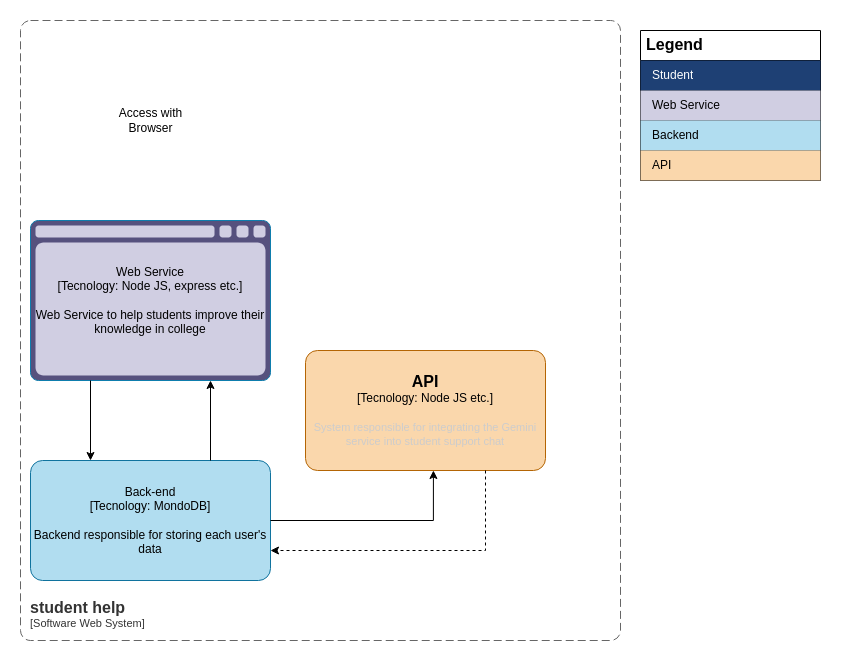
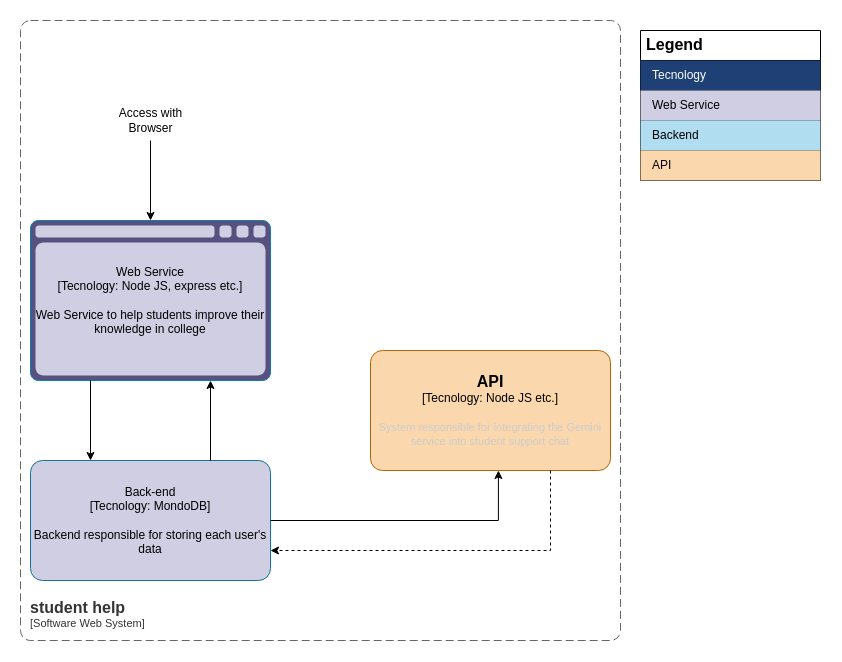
- <mxCell id="4" value="Student" style="shape=partialRectangle;html=1;whiteSpace=wrap;connectable=0;strokeColor=inherit;overflow=hidden;fillColor=#1E4074;top=0;left=0;bottom=0;right=0;pointerEvents=1;fontSize=12;align=left;fontColor=#FFFFFF;gradientColor=none;spacingLeft=10;spacingRight=4;" vertex="1" parent="3"><mxGeometry width="180" height="30" as="geometry"><mxRectangle width="180" height="30" as="alternateBounds" /></mxGeometry></mxCell>
+ <mxCell id="4" value="Tecnology" style="shape=partialRectangle;html=1;whiteSpace=wrap;connectable=0;strokeColor=inherit;overflow=hidden;fillColor=#1E4074;top=0;left=0;bottom=0;right=0;pointerEvents=1;fontSize=12;align=left;fontColor=#FFFFFF;gradientColor=none;spacingLeft=10;spacingRight=4;" vertex="1" parent="3"><mxGeometry width="180" height="30" as="geometry"><mxRectangle width="180" height="30" as="alternateBounds" /></mxGeometry></mxCell>
+ <mxCell id="14" style="edgeStyle=orthogonalEdgeStyle;rounded=0;orthogonalLoop=1;jettySize=auto;html=1;entryX=0.5;entryY=0;entryDx=0;entryDy=0;entryPerimeter=0;" edge="1" parent="1" source="13" target="11"><mxGeometry relative="1" as="geometry" /></mxCell>
- <mxCell id="15" value="&lt;font style=&quot;font-size: 16px&quot;&gt;&lt;b&gt;API&lt;/b&gt;&lt;/font&gt;&lt;div&gt;[Tecnology: Node JS etc.]&lt;/div&gt;&lt;br&gt;&lt;div&gt;&lt;font style=&quot;font-size: 11px&quot;&gt;&lt;font color=&quot;#cccccc&quot;&gt;System responsible for integrating the Gemini service into student support chat&lt;/font&gt;&lt;/div&gt;" style="rounded=1;whiteSpace=wrap;html=1;labelBackgroundColor=none;fillColor=#fad7ac;align=center;arcSize=10;strokeColor=#b46504;metaEdit=1;resizable=0;points=[[0.25,0,0],[0.5,0,0],[0.75,0,0],[1,0.25,0],[1,0.5,0],[1,0.75,0],[0.75,1,0],[0.5,1,0],[0.25,1,0],[0,0.75,0],[0,0.5,0],[0,0.25,0]];" vertex="1" parent="1"><mxGeometry x="305" y="350" width="240" height="120" as="geometry" /></mxCell>
+ <mxCell id="15" value="&lt;font style=&quot;font-size: 16px&quot;&gt;&lt;b&gt;API&lt;/b&gt;&lt;/font&gt;&lt;div&gt;[Tecnology: Node JS etc.]&lt;/div&gt;&lt;br&gt;&lt;div&gt;&lt;font style=&quot;font-size: 11px&quot;&gt;&lt;font color=&quot;#cccccc&quot;&gt;System responsible for integrating the Gemini service into student support chat&lt;/font&gt;&lt;/div&gt;" style="rounded=1;whiteSpace=wrap;html=1;labelBackgroundColor=none;fillColor=#fad7ac;align=center;arcSize=10;strokeColor=#b46504;metaEdit=1;resizable=0;points=[[0.25,0,0],[0.5,0,0],[0.75,0,0],[1,0.25,0],[1,0.5,0],[1,0.75,0],[0.75,1,0],[0.5,1,0],[0.25,1,0],[0,0.75,0],[0,0.5,0],[0,0.25,0]];" vertex="1" parent="1"><mxGeometry x="370" y="350" width="240" height="120" as="geometry" /></mxCell>
- <mxCell id="12" value="Back-end&lt;br&gt;[Tecnology: MondoDB]&lt;br&gt;&lt;br&gt;Backend responsible for storing each user's data" style="rounded=1;whiteSpace=wrap;labelBackgroundColor=none;fillColor=#b1ddf0;align=center;arcSize=10;strokeColor=#10739e;metaEdit=1;resizable=0;points=[[0.25,0,0],[0.5,0,0],[0.75,0,0],[1,0.25,0],[1,0.5,0],[1,0.75,0],[0.75,1,0],[0.5,1,0],[0.25,1,0],[0,0.75,0],[0,0.5,0],[0,0.25,0]];html=1;" vertex="1" parent="1"><mxGeometry x="30" y="460" width="240" height="120" as="geometry" /></mxCell>
+ <mxCell id="12" value="Back-end&lt;br&gt;[Tecnology: MondoDB]&lt;br&gt;&lt;br&gt;Backend responsible for storing each user's data" style="rounded=1;whiteSpace=wrap;labelBackgroundColor=none;fillColor=#d0cee2;align=center;arcSize=10;strokeColor=#10739e;metaEdit=1;resizable=0;points=[[0.25,0,0],[0.5,0,0],[0.75,0,0],[1,0.25,0],[1,0.5,0],[1,0.75,0],[0.75,1,0],[0.5,1,0],[0.25,1,0],[0,0.75,0],[0,0.5,0],[0,0.25,0]];html=1;" vertex="1" parent="1"><mxGeometry x="30" y="460" width="240" height="120" as="geometry" /></mxCell>
